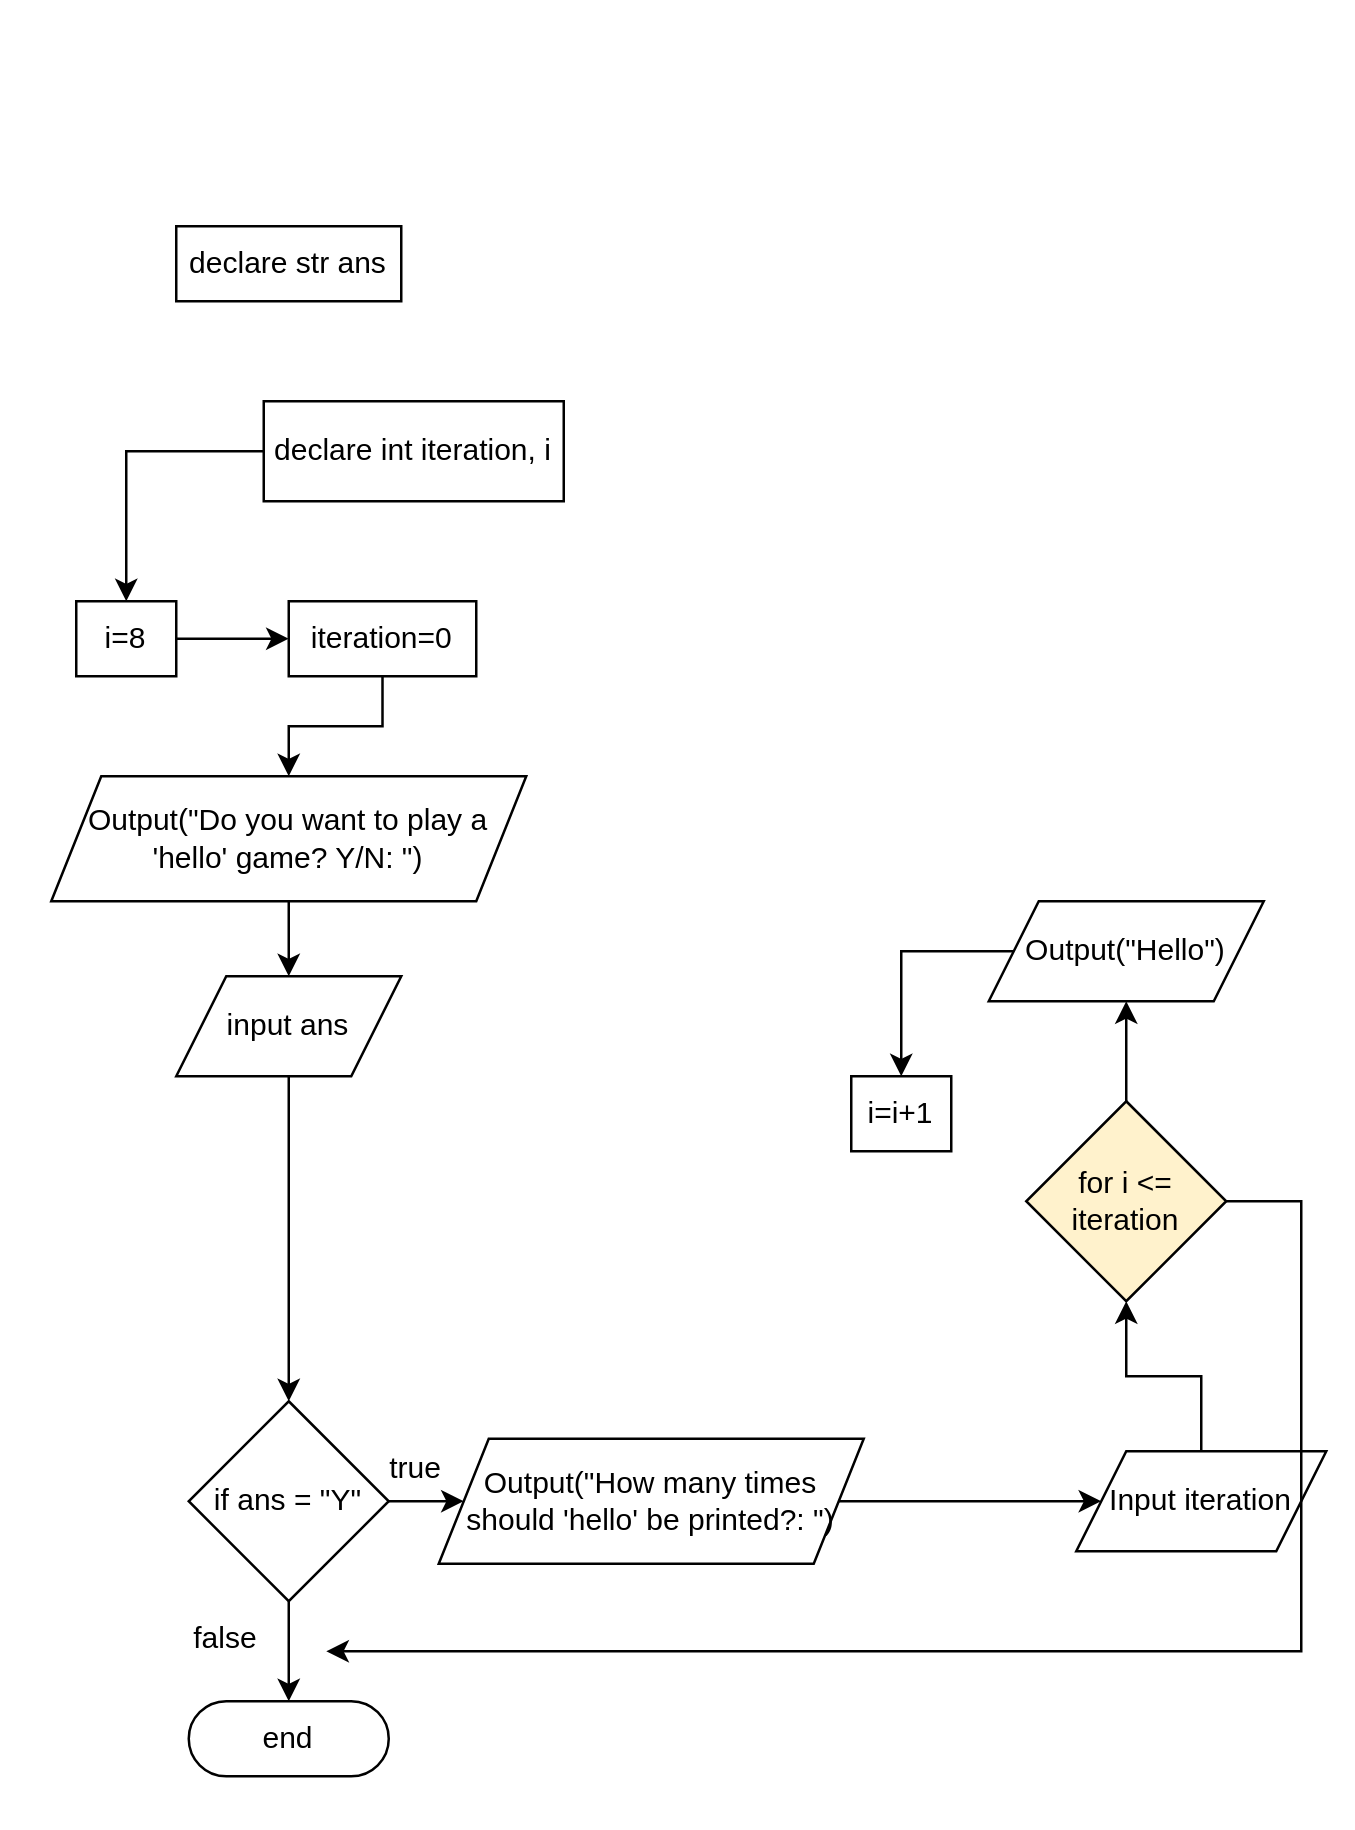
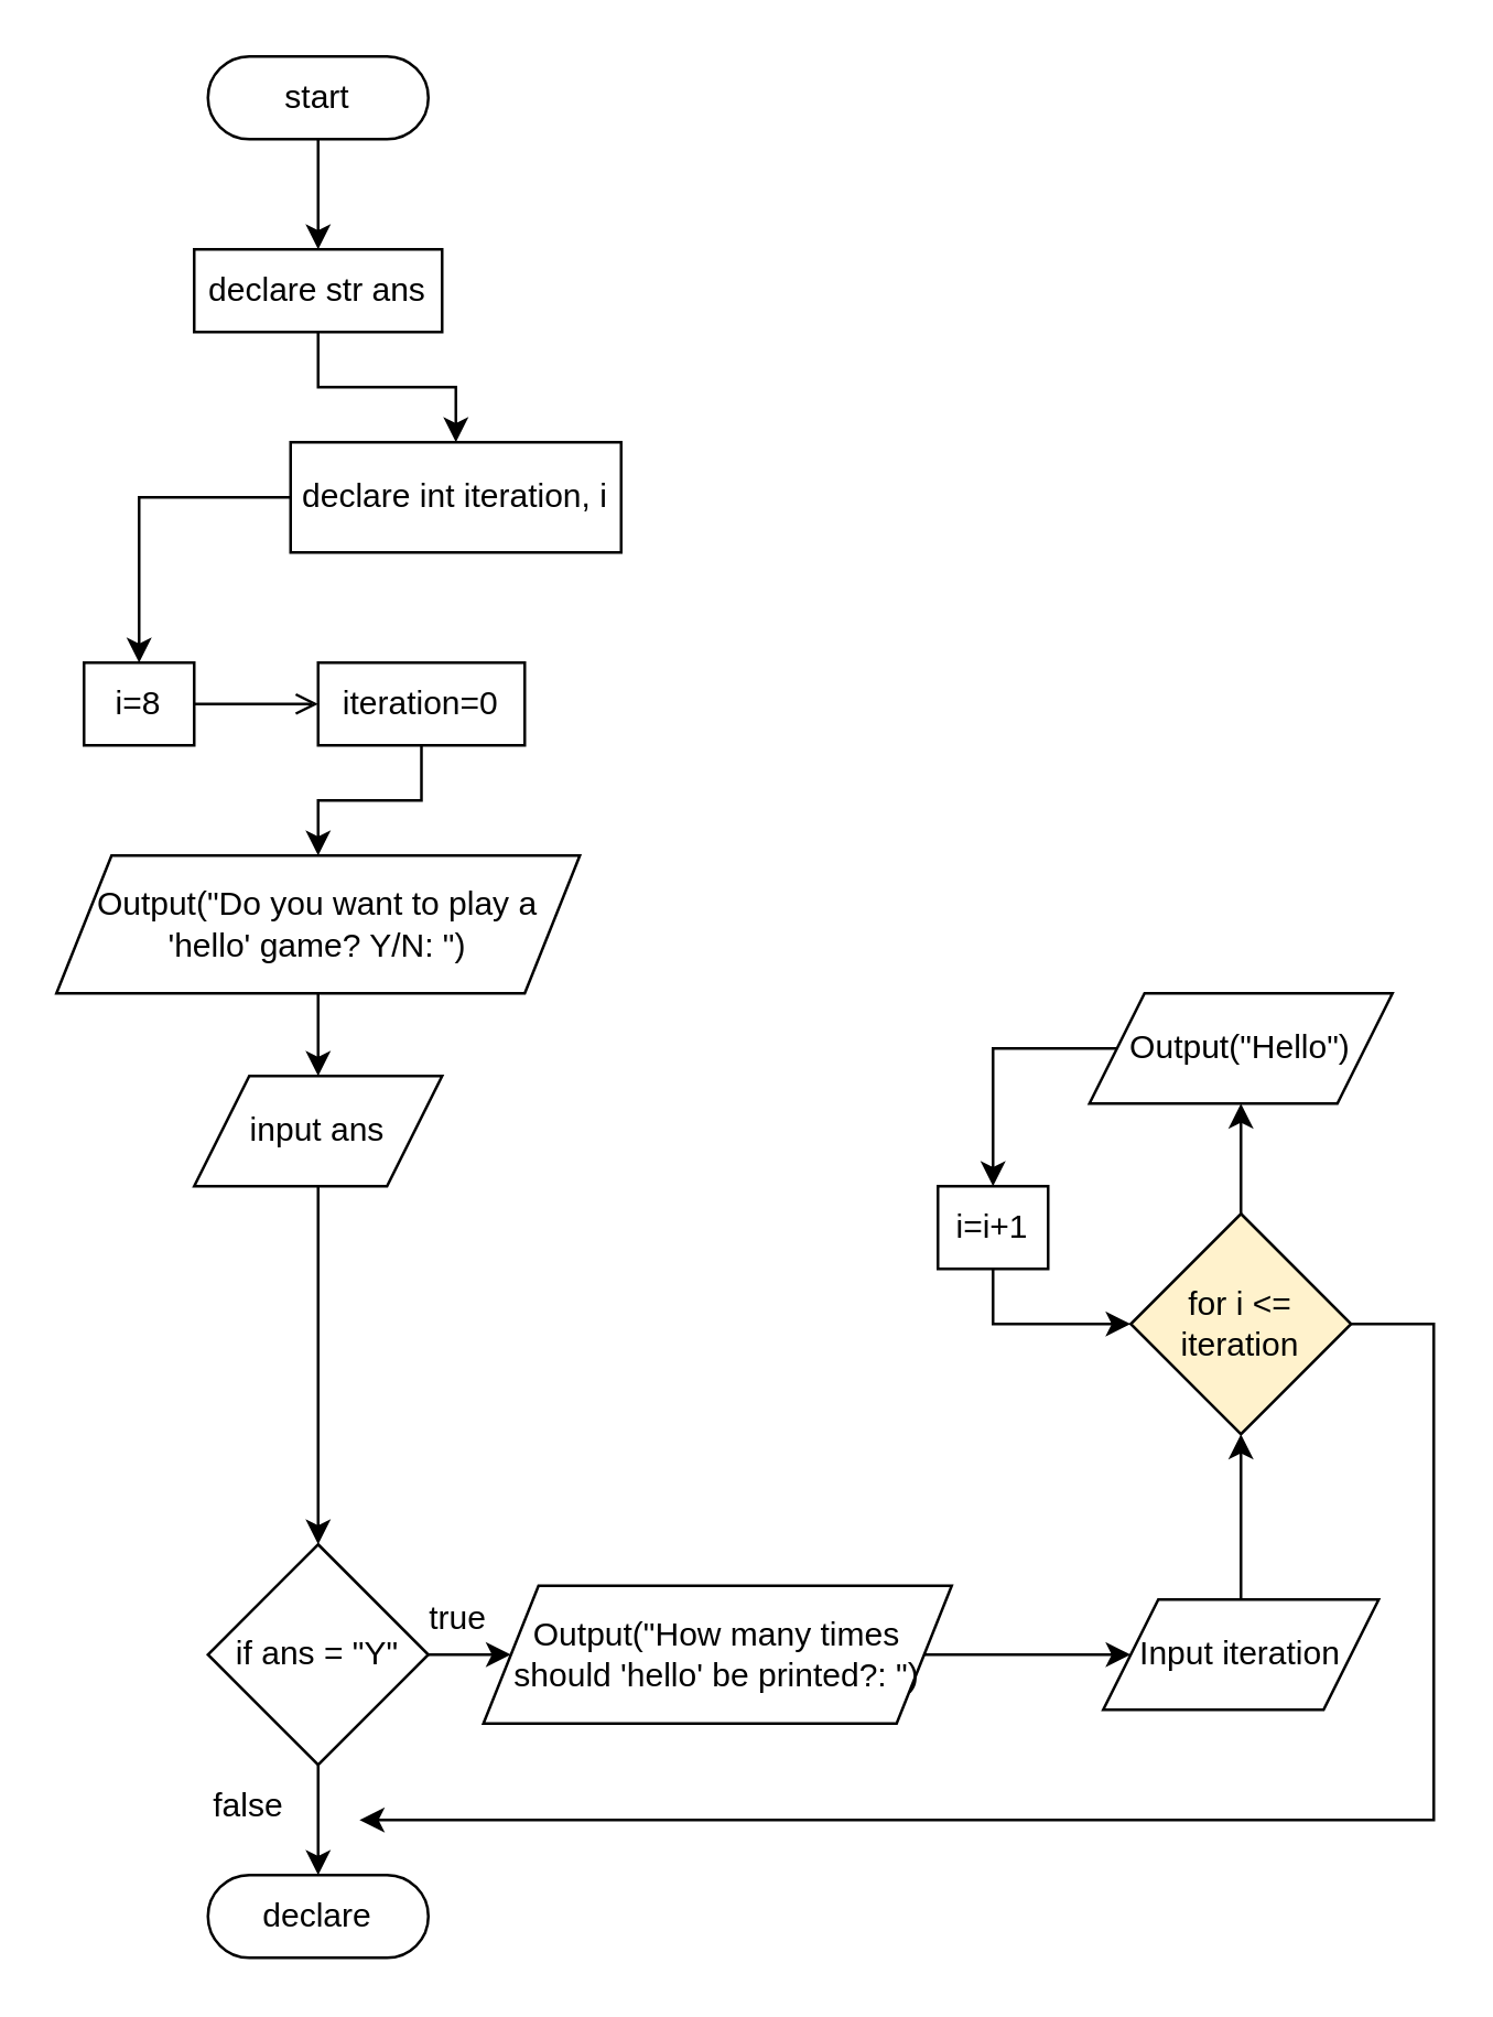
+ <mxCell id="3" value="start" style="html=1;dashed=0;whiteSpace=wrap;shape=mxgraph.dfd.start" vertex="1" parent="1"><mxGeometry x="75" y="20" width="80" height="30" as="geometry" /></mxCell>
+ <mxCell id="2" value="" style="edgeStyle=orthogonalEdgeStyle;rounded=0;orthogonalLoop=1;jettySize=auto;html=1;" edge="1" parent="1" source="3" target="6"><mxGeometry relative="1" as="geometry" /></mxCell>
+ <mxCell id="5" value="" style="edgeStyle=orthogonalEdgeStyle;rounded=0;orthogonalLoop=1;jettySize=auto;html=1;" edge="1" parent="1" source="6" target="8"><mxGeometry relative="1" as="geometry" /></mxCell>
- <mxCell id="9" value="" style="edgeStyle=orthogonalEdgeStyle;rounded=0;orthogonalLoop=1;jettySize=auto;html=1;" edge="1" parent="1" source="10" target="12"><mxGeometry relative="1" as="geometry" /></mxCell>
+ <mxCell id="9" value="" style="edgeStyle=orthogonalEdgeStyle;rounded=0;orthogonalLoop=1;jettySize=auto;html=1;endArrow=open;" edge="1" parent="1" source="10" target="12"><mxGeometry relative="1" as="geometry" /></mxCell>
+ <mxCell id="31" style="edgeStyle=orthogonalEdgeStyle;rounded=0;orthogonalLoop=1;jettySize=auto;html=1;" edge="1" parent="1" source="32" target="28"><mxGeometry relative="1" as="geometry"><Array as="points"><mxPoint x="360" y="480" /></Array></mxGeometry></mxCell>
- <mxCell id="25" value="Input iteration" style="shape=parallelogram;perimeter=parallelogramPerimeter;whiteSpace=wrap;html=1;fixedSize=1;" vertex="1" parent="1"><mxGeometry x="430" y="580" width="100" height="40" as="geometry" /></mxCell>
+ <mxCell id="25" value="Input iteration" style="shape=parallelogram;perimeter=parallelogramPerimeter;whiteSpace=wrap;html=1;fixedSize=1;" vertex="1" parent="1"><mxGeometry x="400" y="580" width="100" height="40" as="geometry" /></mxCell>
- <mxCell id="4" value="end" style="html=1;dashed=0;whiteSpace=wrap;shape=mxgraph.dfd.start" vertex="1" parent="1"><mxGeometry x="75" y="680" width="80" height="30" as="geometry" /></mxCell>
+ <mxCell id="4" value="declare" style="html=1;dashed=0;whiteSpace=wrap;shape=mxgraph.dfd.start" vertex="1" parent="1"><mxGeometry x="75" y="680" width="80" height="30" as="geometry" /></mxCell>
